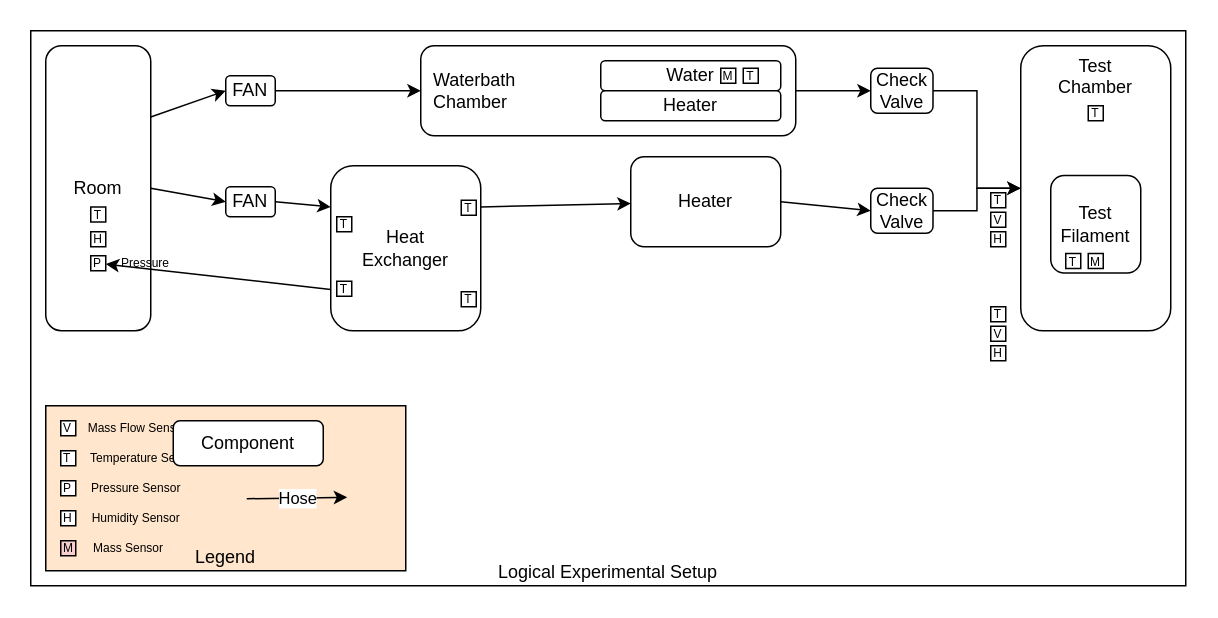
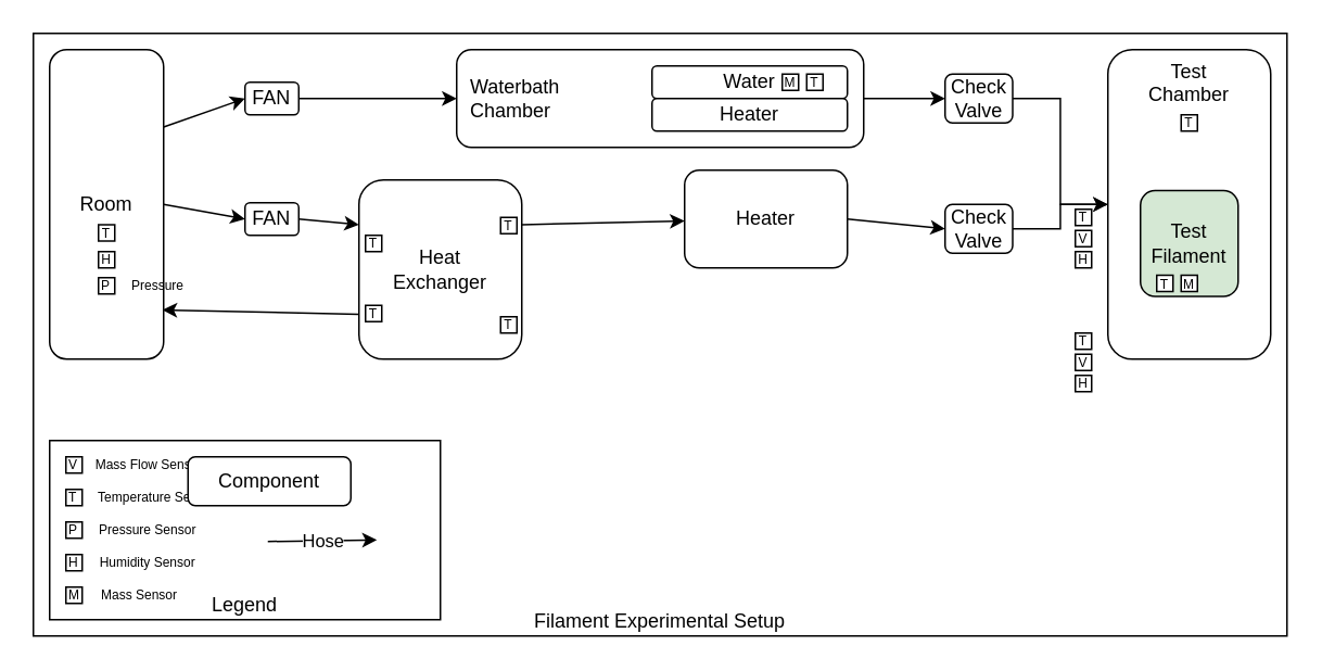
- <mxCell id="38" value="Test Filament" style="rounded=1;whiteSpace=wrap;html=1;" vertex="1" parent="1"><mxGeometry x="700" y="116.5" width="60" height="65" as="geometry" /></mxCell>
+ <mxCell id="38" value="Test Filament" style="rounded=1;whiteSpace=wrap;html=1;fillColor=#d5e8d4;" vertex="1" parent="1"><mxGeometry x="700" y="116.5" width="60" height="65" as="geometry" /></mxCell>
- <mxCell id="14" style="rounded=0;orthogonalLoop=1;jettySize=auto;html=1;exitX=0;exitY=0.75;exitDx=0;exitDy=0;" edge="1" parent="1" source="10" target="37"><mxGeometry relative="1" as="geometry" /></mxCell>
+ <mxCell id="14" style="rounded=0;orthogonalLoop=1;jettySize=auto;html=1;exitX=0;exitY=0.75;exitDx=0;exitDy=0;entryX=0.99;entryY=0.841;entryDx=0;entryDy=0;entryPerimeter=0;" edge="1" parent="1" source="10" target="6"><mxGeometry relative="1" as="geometry" /></mxCell>
- <mxCell id="3" value="Legend" style="rounded=0;whiteSpace=wrap;html=1;verticalAlign=bottom;fillColor=#ffe6cc;" vertex="1" parent="1"><mxGeometry x="30" y="270" width="240" height="110" as="geometry" /></mxCell>
+ <mxCell id="3" value="Legend" style="rounded=0;whiteSpace=wrap;html=1;verticalAlign=bottom;" vertex="1" parent="1"><mxGeometry x="30" y="270" width="240" height="110" as="geometry" /></mxCell>
- <mxCell id="19" value="M&amp;nbsp; &amp;nbsp; &amp;nbsp; Mass Sensor" style="html=1;aspect=fixed;fontSize=8;align=left;fillColor=#f8cecc;" vertex="1" parent="1"><mxGeometry x="40" y="360" width="10" height="10" as="geometry" /></mxCell>
+ <mxCell id="19" value="M&amp;nbsp; &amp;nbsp; &amp;nbsp; Mass Sensor" style="html=1;aspect=fixed;fontSize=8;align=left;" vertex="1" parent="1"><mxGeometry x="40" y="360" width="10" height="10" as="geometry" /></mxCell>
- <mxCell id="2" value="Logical Experimental Setup" style="rounded=0;whiteSpace=wrap;html=1;verticalAlign=bottom;movable=1;resizable=1;rotatable=1;deletable=1;editable=1;locked=0;connectable=1;" vertex="1" parent="1"><mxGeometry x="20" y="20" width="770" height="370" as="geometry" /></mxCell>
+ <mxCell id="2" value="Filament Experimental Setup" style="rounded=0;whiteSpace=wrap;html=1;verticalAlign=bottom;movable=1;resizable=1;rotatable=1;deletable=1;editable=1;locked=0;connectable=1;" vertex="1" parent="1"><mxGeometry x="20" y="20" width="770" height="370" as="geometry" /></mxCell>
